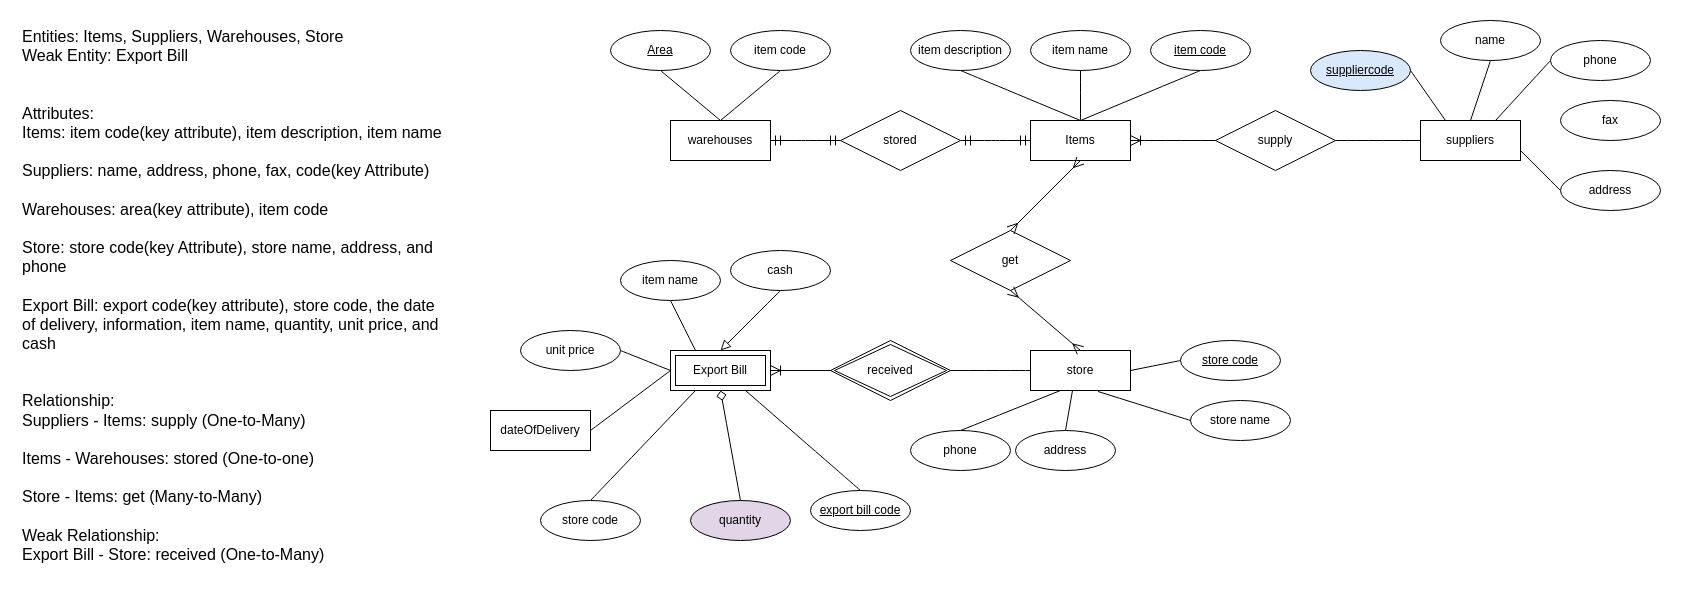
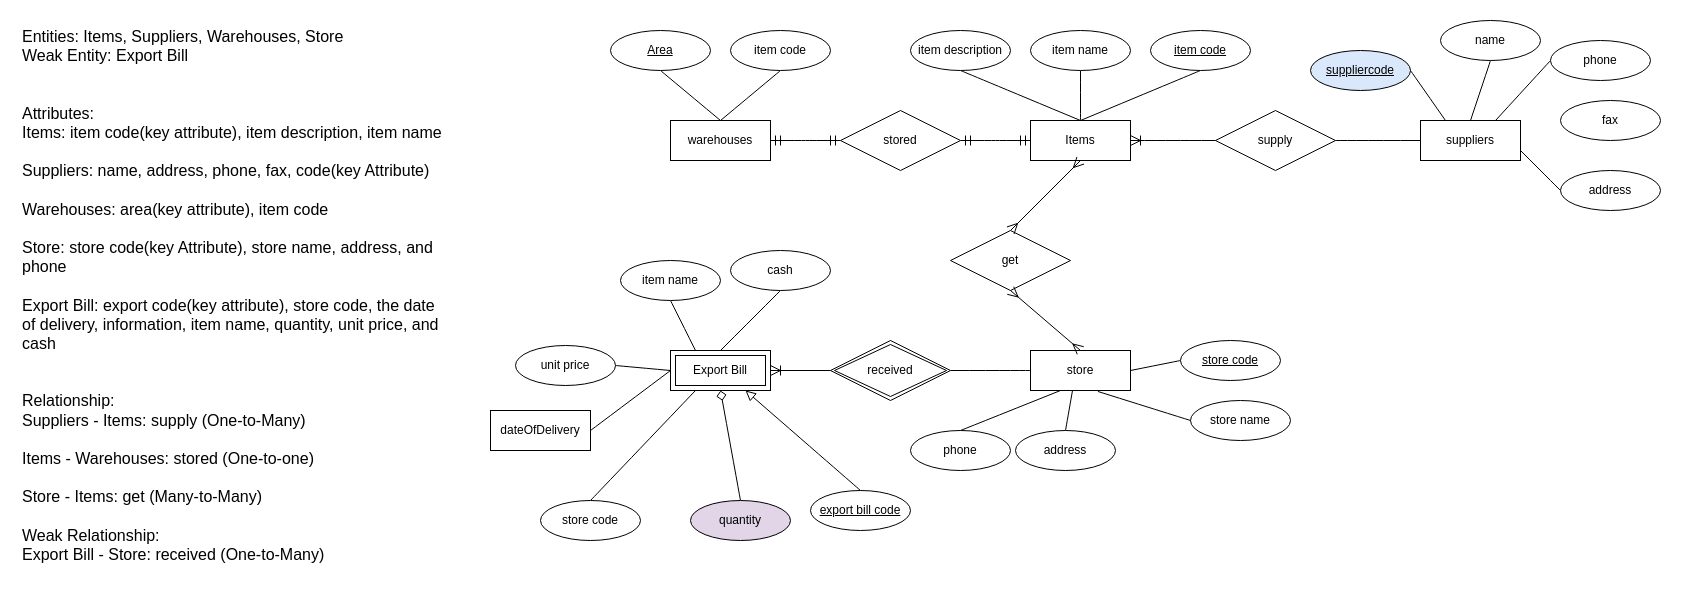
- <mxCell id="36" style="edgeStyle=none;curved=1;rounded=0;orthogonalLoop=1;jettySize=auto;html=1;exitX=0.5;exitY=1;exitDx=0;exitDy=0;entryX=0.5;entryY=0;entryDx=0;entryDy=0;fontSize=12;startSize=8;endSize=8;endArrow=block;endFill=0;" parent="1" source="37" target="49" edge="1"><mxGeometry relative="1" as="geometry" /></mxCell>
+ <mxCell id="36" style="edgeStyle=none;curved=1;rounded=0;orthogonalLoop=1;jettySize=auto;html=1;exitX=0.5;exitY=1;exitDx=0;exitDy=0;entryX=0.5;entryY=0;entryDx=0;entryDy=0;fontSize=12;startSize=8;endSize=8;endArrow=none;endFill=0;" parent="1" source="37" target="49" edge="1"><mxGeometry relative="1" as="geometry" /></mxCell>
- <mxCell id="35" value="unit price" style="ellipse;whiteSpace=wrap;html=1;align=center;" parent="1" vertex="1"><mxGeometry x="520" y="330" width="100" height="40" as="geometry" /></mxCell>
+ <mxCell id="35" value="unit price" style="ellipse;whiteSpace=wrap;html=1;align=center;" parent="1" vertex="1"><mxGeometry x="515" y="345" width="100" height="40" as="geometry" /></mxCell>
- <mxCell id="56" style="edgeStyle=none;curved=1;rounded=0;orthogonalLoop=1;jettySize=auto;html=1;exitX=0.5;exitY=0;exitDx=0;exitDy=0;entryX=0.75;entryY=1;entryDx=0;entryDy=0;fontSize=12;startSize=8;endSize=8;endArrow=none;endFill=0;" parent="1" source="57" target="49" edge="1"><mxGeometry relative="1" as="geometry" /></mxCell>
+ <mxCell id="56" style="edgeStyle=none;curved=1;rounded=0;orthogonalLoop=1;jettySize=auto;html=1;exitX=0.5;exitY=0;exitDx=0;exitDy=0;entryX=0.75;entryY=1;entryDx=0;entryDy=0;fontSize=12;startSize=8;endSize=8;endArrow=block;endFill=0;" parent="1" source="57" target="49" edge="1"><mxGeometry relative="1" as="geometry" /></mxCell>
